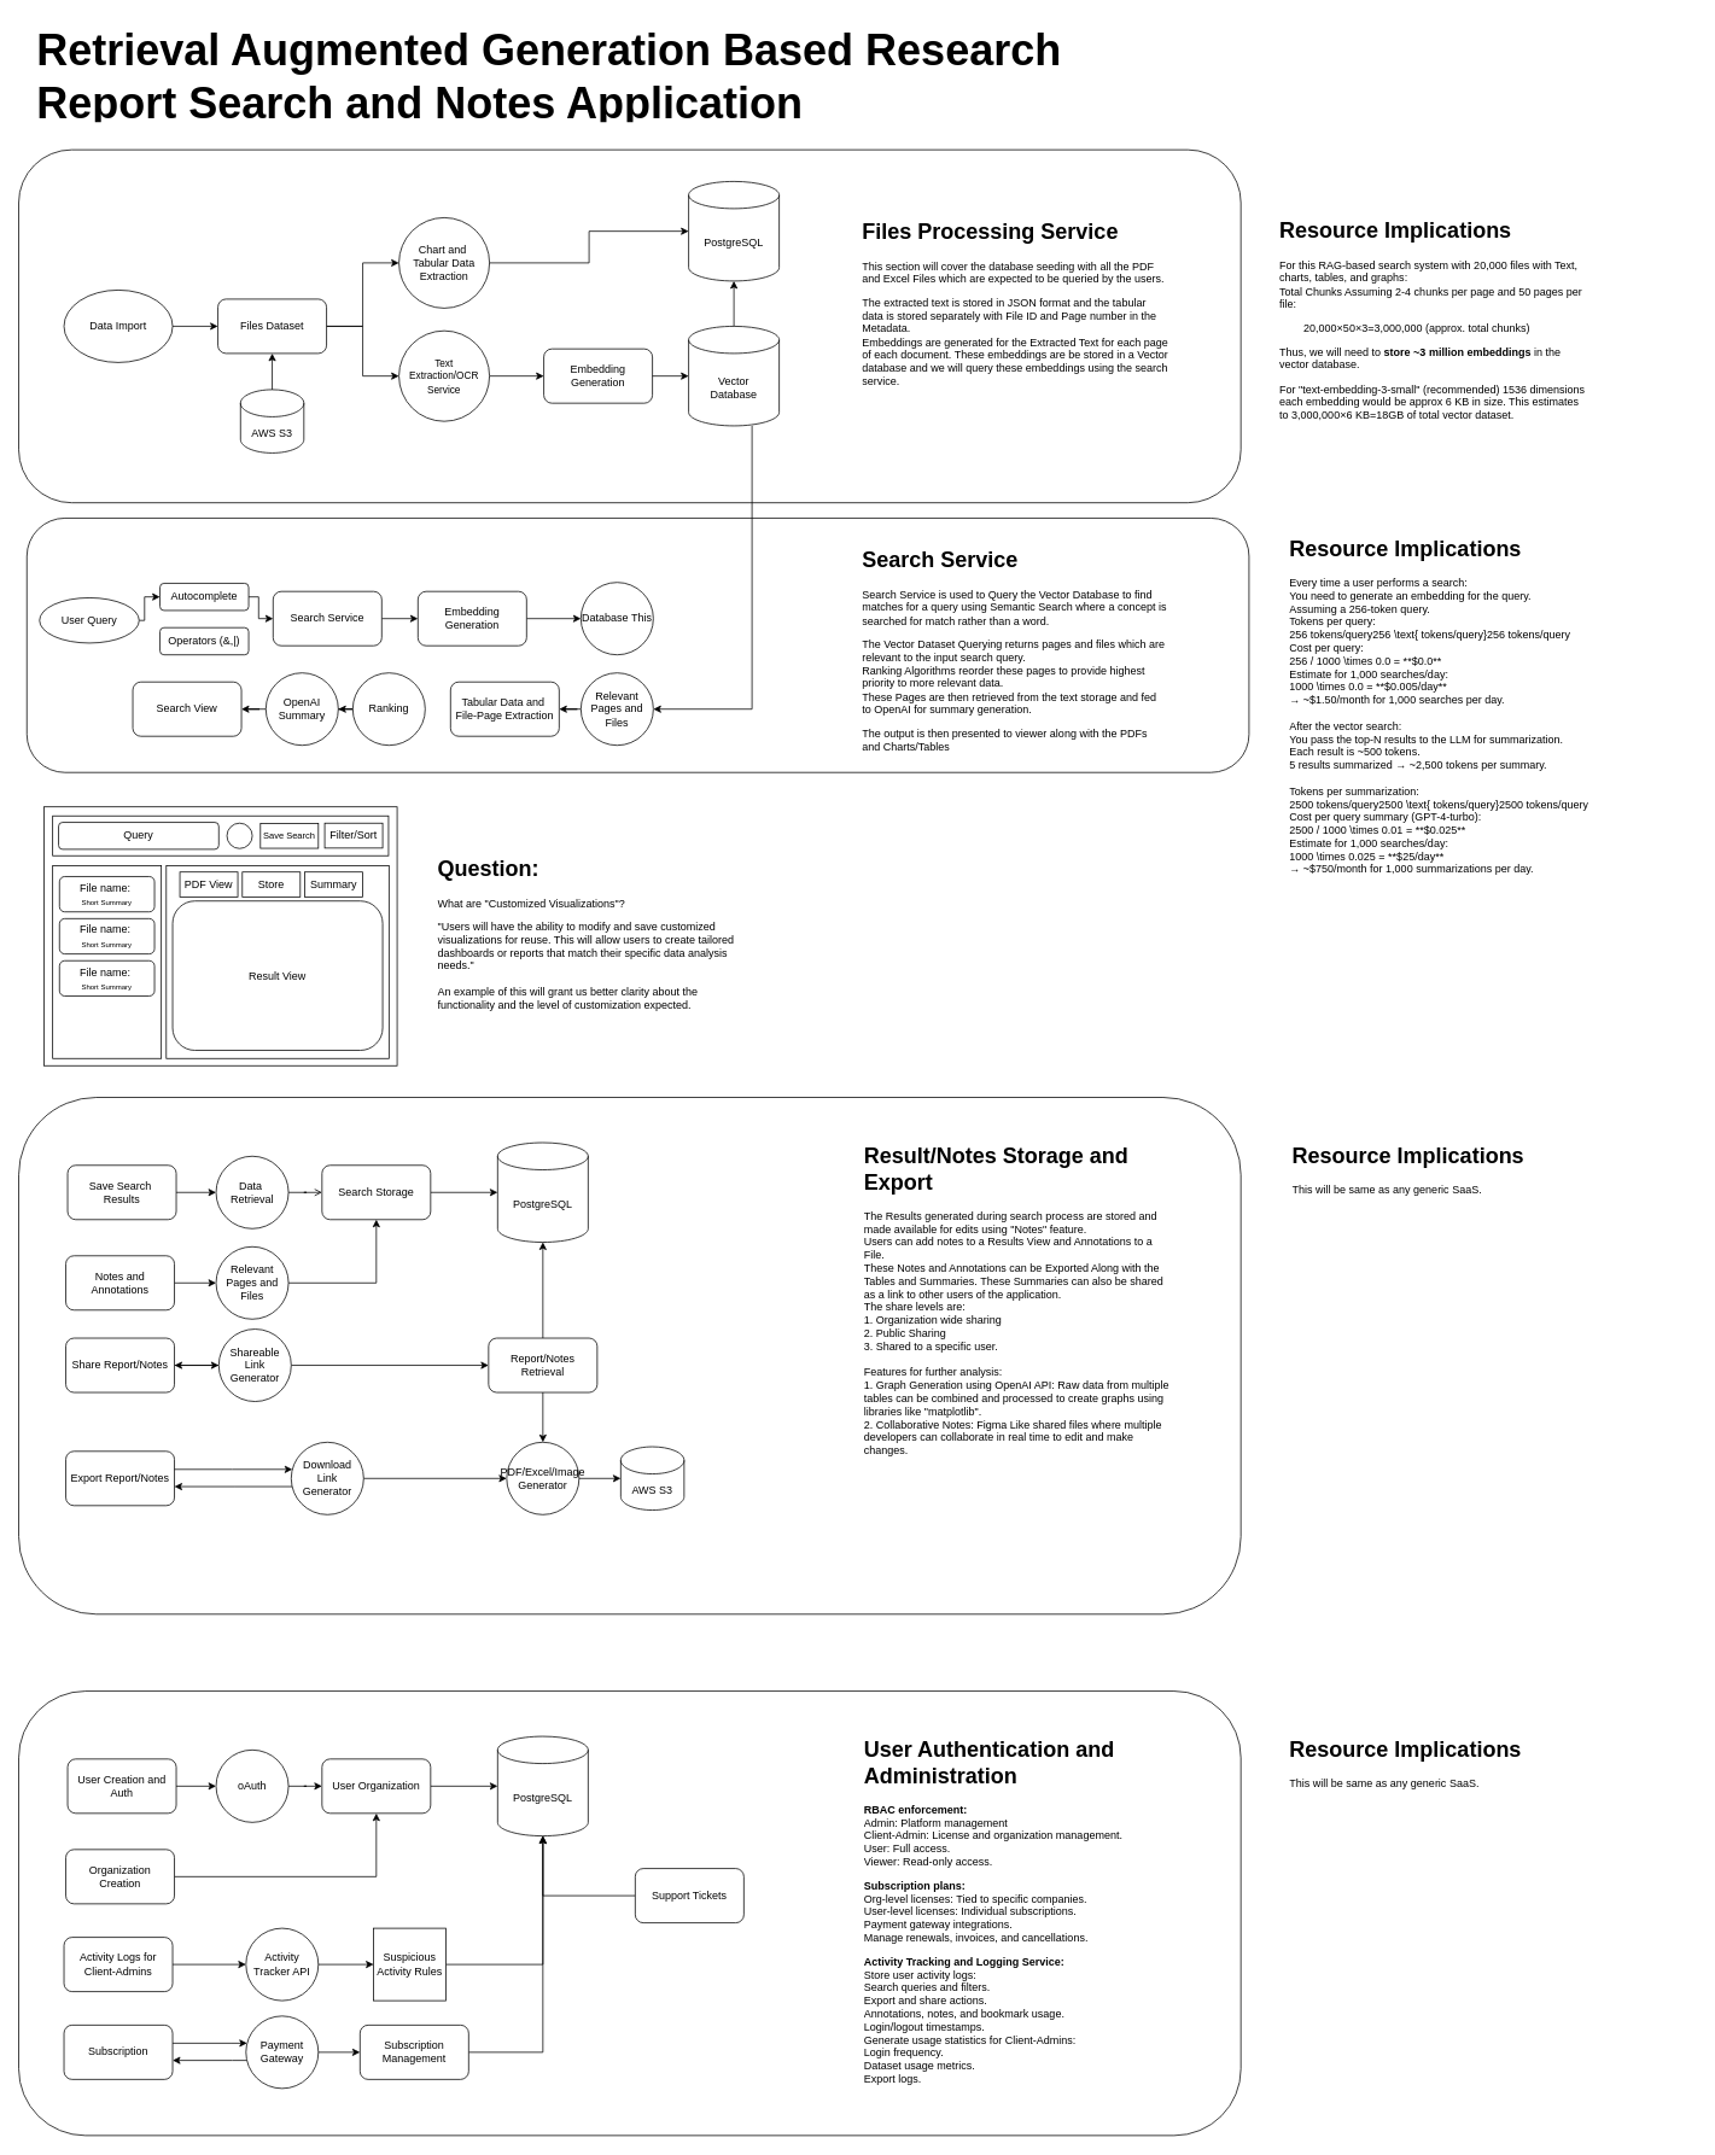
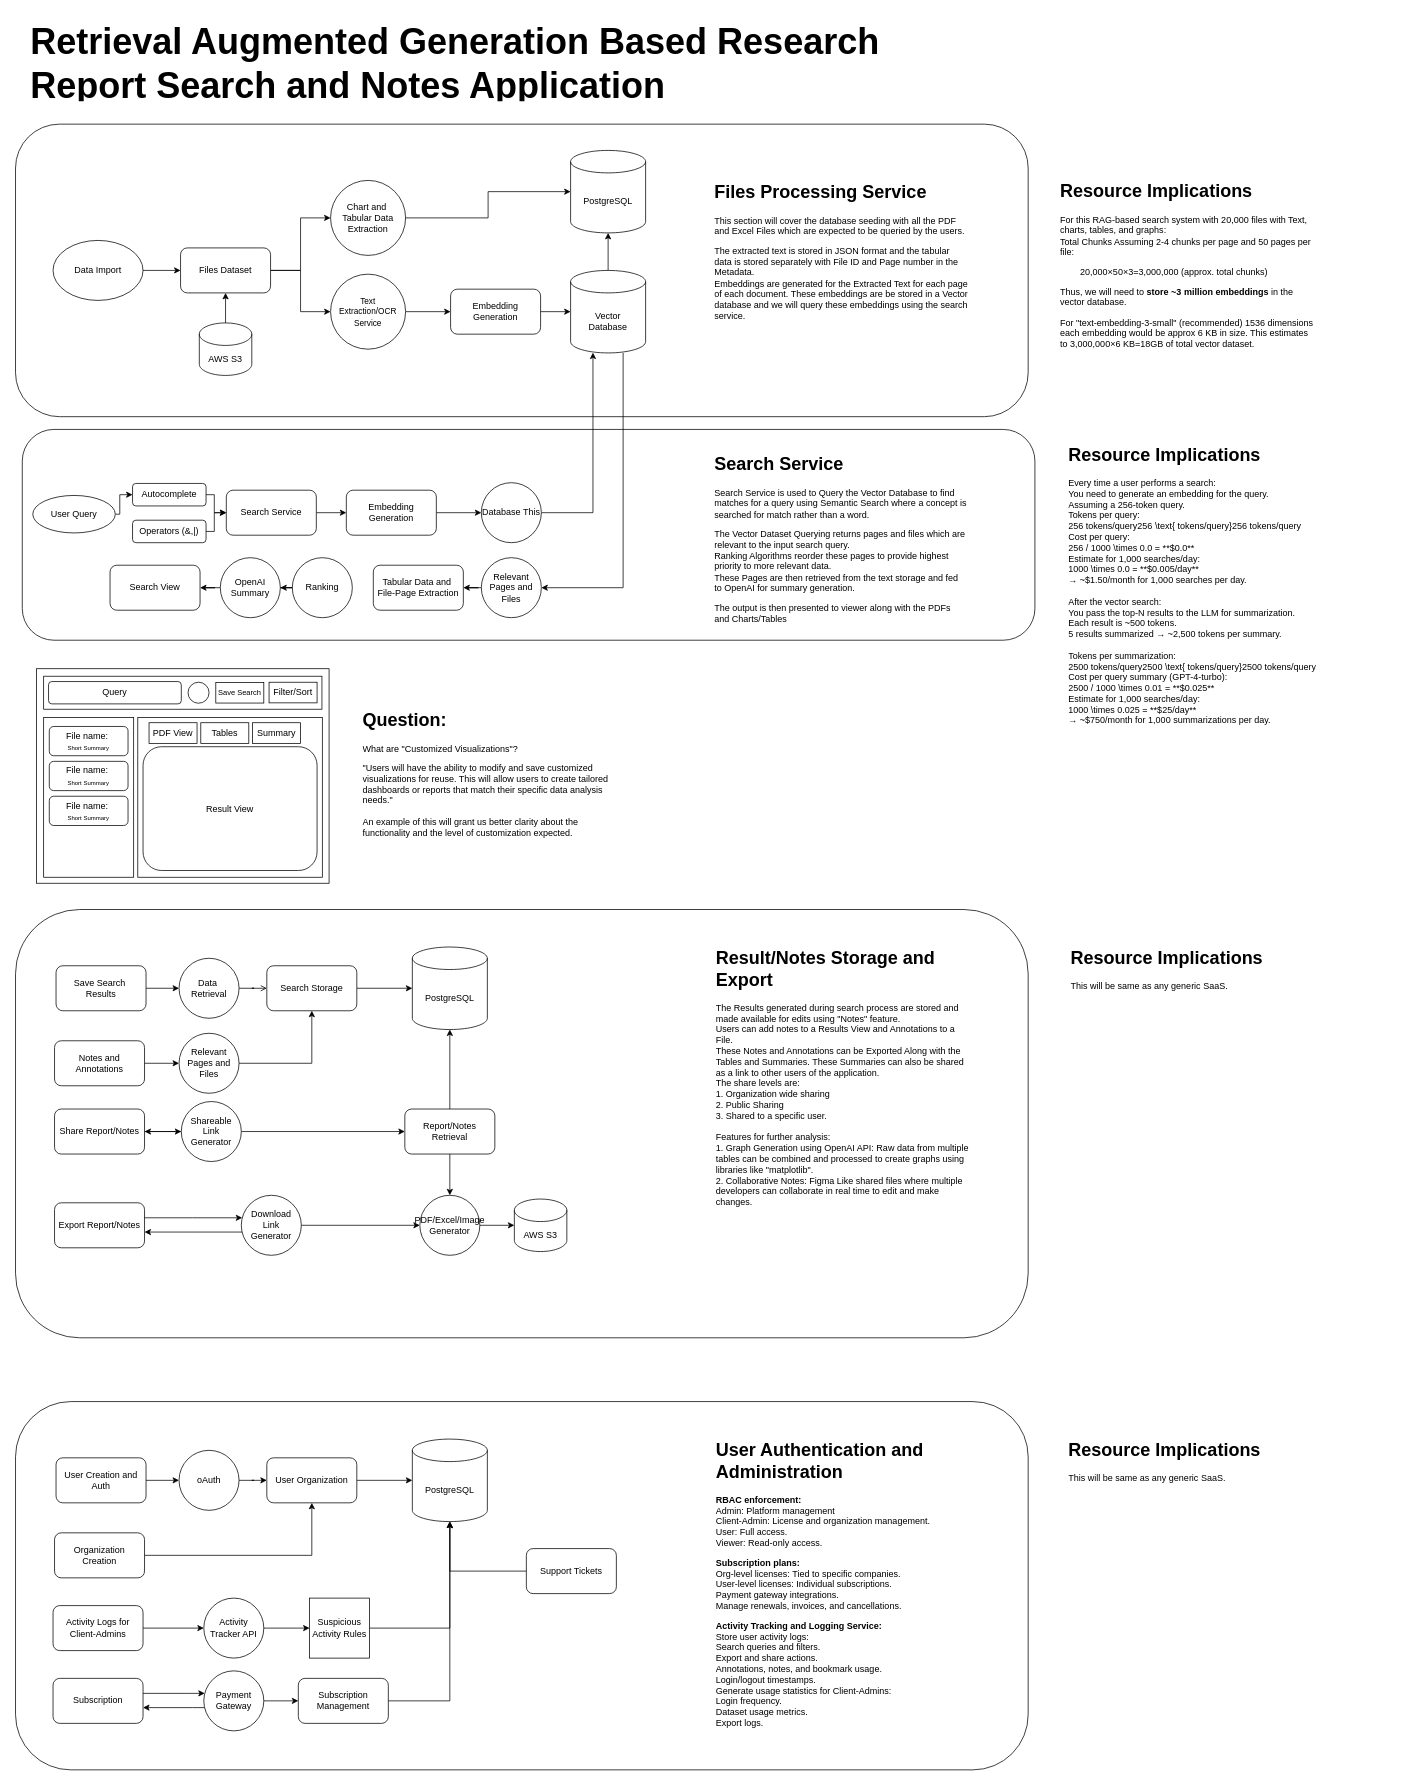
+ <mxCell id="29" style="edgeStyle=orthogonalEdgeStyle;rounded=0;orthogonalLoop=1;jettySize=auto;html=1;entryX=0.298;entryY=0.996;entryDx=0;entryDy=0;entryPerimeter=0;" edge="1" parent="1" source="30" target="21"><mxGeometry relative="1" as="geometry" /></mxCell>
+ <mxCell id="44" style="edgeStyle=orthogonalEdgeStyle;rounded=0;orthogonalLoop=1;jettySize=auto;html=1;entryX=0;entryY=0.5;entryDx=0;entryDy=0;" edge="1" parent="1" source="45" target="5"><mxGeometry relative="1" as="geometry"><Array as="points"><mxPoint x="285" y="708" /><mxPoint x="285" y="683" /></Array></mxGeometry></mxCell>
- <mxCell id="59" value="Store" style="whiteSpace=wrap;html=1;rounded=0;" vertex="1" parent="46"><mxGeometry x="219" y="72" width="64" height="27.51" as="geometry" /></mxCell>
+ <mxCell id="59" value="Tables" style="whiteSpace=wrap;html=1;rounded=0;" vertex="1" parent="46"><mxGeometry x="219" y="72" width="64" height="27.51" as="geometry" /></mxCell>
